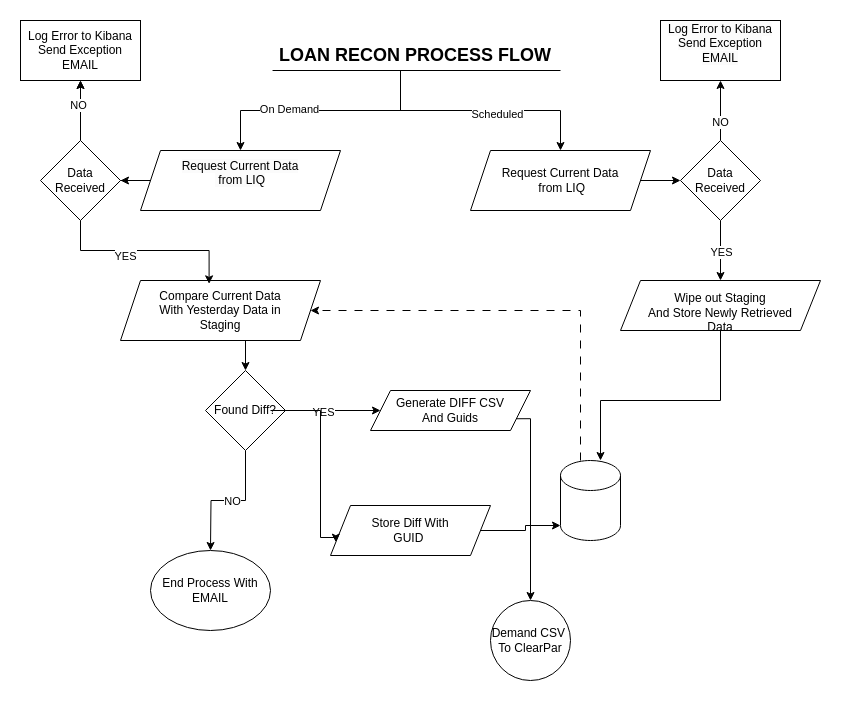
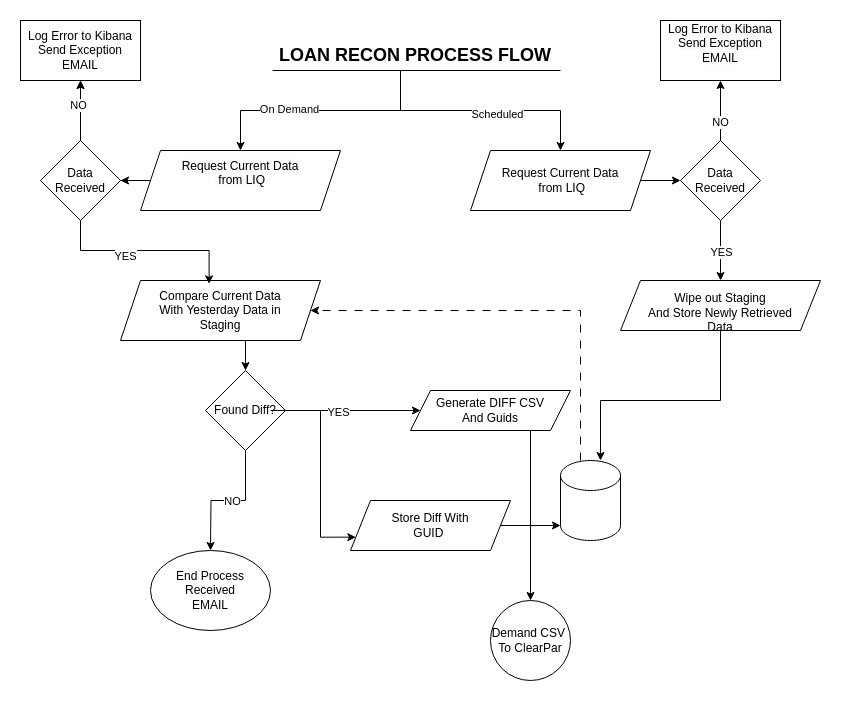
- <mxCell id="31" value="Generate DIFF CSV&lt;br&gt;And Guids" style="shape=parallelogram;perimeter=parallelogramPerimeter;whiteSpace=wrap;html=1;fixedSize=1;" vertex="1" parent="1"><mxGeometry x="370" y="390" width="160" height="40" as="geometry" /></mxCell>
+ <mxCell id="31" value="Generate DIFF CSV&lt;br&gt;And Guids" style="shape=parallelogram;perimeter=parallelogramPerimeter;whiteSpace=wrap;html=1;fixedSize=1;" vertex="1" parent="1"><mxGeometry x="410" y="390" width="160" height="40" as="geometry" /></mxCell>
- <mxCell id="32" value="Store Diff With&lt;br&gt;&amp;nbsp;GUID &amp;nbsp;" style="shape=parallelogram;perimeter=parallelogramPerimeter;whiteSpace=wrap;html=1;fixedSize=1;" vertex="1" parent="1"><mxGeometry x="330" y="505" width="160" height="50" as="geometry" /></mxCell>
+ <mxCell id="32" value="Store Diff With&lt;br&gt;&amp;nbsp;GUID &amp;nbsp;" style="shape=parallelogram;perimeter=parallelogramPerimeter;whiteSpace=wrap;html=1;fixedSize=1;" vertex="1" parent="1"><mxGeometry x="350" y="500" width="160" height="50" as="geometry" /></mxCell>
- <mxCell id="43" value="End Process With&lt;br&gt;EMAIL" style="ellipse;whiteSpace=wrap;html=1;" vertex="1" parent="1"><mxGeometry x="150" y="550" width="120" height="80" as="geometry" /></mxCell>
+ <mxCell id="43" value="End Process Received&lt;br&gt;EMAIL" style="ellipse;whiteSpace=wrap;html=1;" vertex="1" parent="1"><mxGeometry x="150" y="550" width="120" height="80" as="geometry" /></mxCell>
